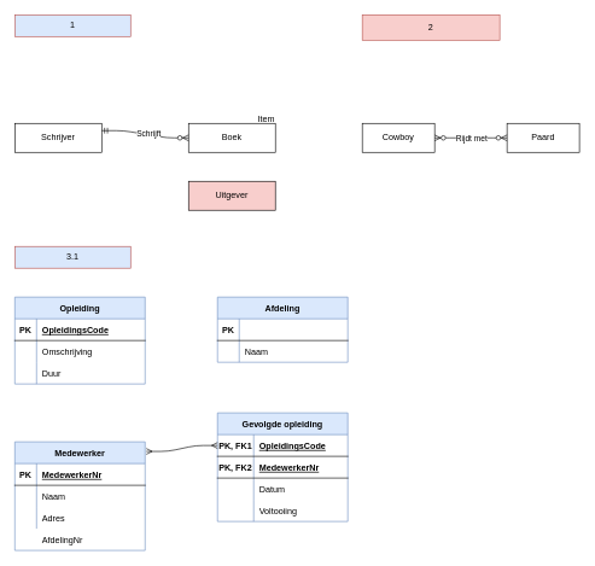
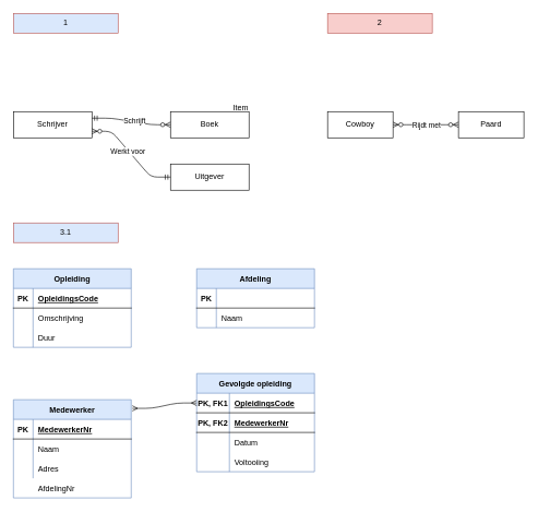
- <mxCell id="3" value="2" style="whiteSpace=wrap;html=1;align=center;fillColor=#f8cecc;strokeColor=#b85450;" vertex="1" parent="1"><mxGeometry x="500" y="20" width="190" height="35" as="geometry" /></mxCell>
+ <mxCell id="3" value="2" style="whiteSpace=wrap;html=1;align=center;fillColor=#f8cecc;strokeColor=#b85450;" vertex="1" parent="1"><mxGeometry x="500" y="20" width="160" height="30" as="geometry" /></mxCell>
+ <mxCell id="10" value="" style="edgeStyle=entityRelationEdgeStyle;fontSize=12;html=1;endArrow=ERzeroToMany;startArrow=ERmandOne;exitX=0;exitY=0.5;exitDx=0;exitDy=0;entryX=1;entryY=0.75;entryDx=0;entryDy=0;" edge="1" parent="1" source="7" target="5"><mxGeometry width="100" height="100" relative="1" as="geometry"><mxPoint x="320" y="210" as="sourcePoint" /><mxPoint x="140" y="210" as="targetPoint" /></mxGeometry></mxCell>
+ <mxCell id="11" value="Werkt voor" style="edgeLabel;html=1;align=center;verticalAlign=middle;resizable=0;points=[];" vertex="1" connectable="0" parent="10"><mxGeometry x="0.088" y="1" relative="1" as="geometry"><mxPoint as="offset" /></mxGeometry></mxCell>
- <mxCell id="7" value="Uitgever" style="whiteSpace=wrap;html=1;align=center;fillColor=#f8cecc;" vertex="1" parent="1"><mxGeometry x="260" y="250" width="120" height="40" as="geometry" /></mxCell>
+ <mxCell id="7" value="Uitgever" style="whiteSpace=wrap;html=1;align=center;" vertex="1" parent="1"><mxGeometry x="260" y="250" width="120" height="40" as="geometry" /></mxCell>
